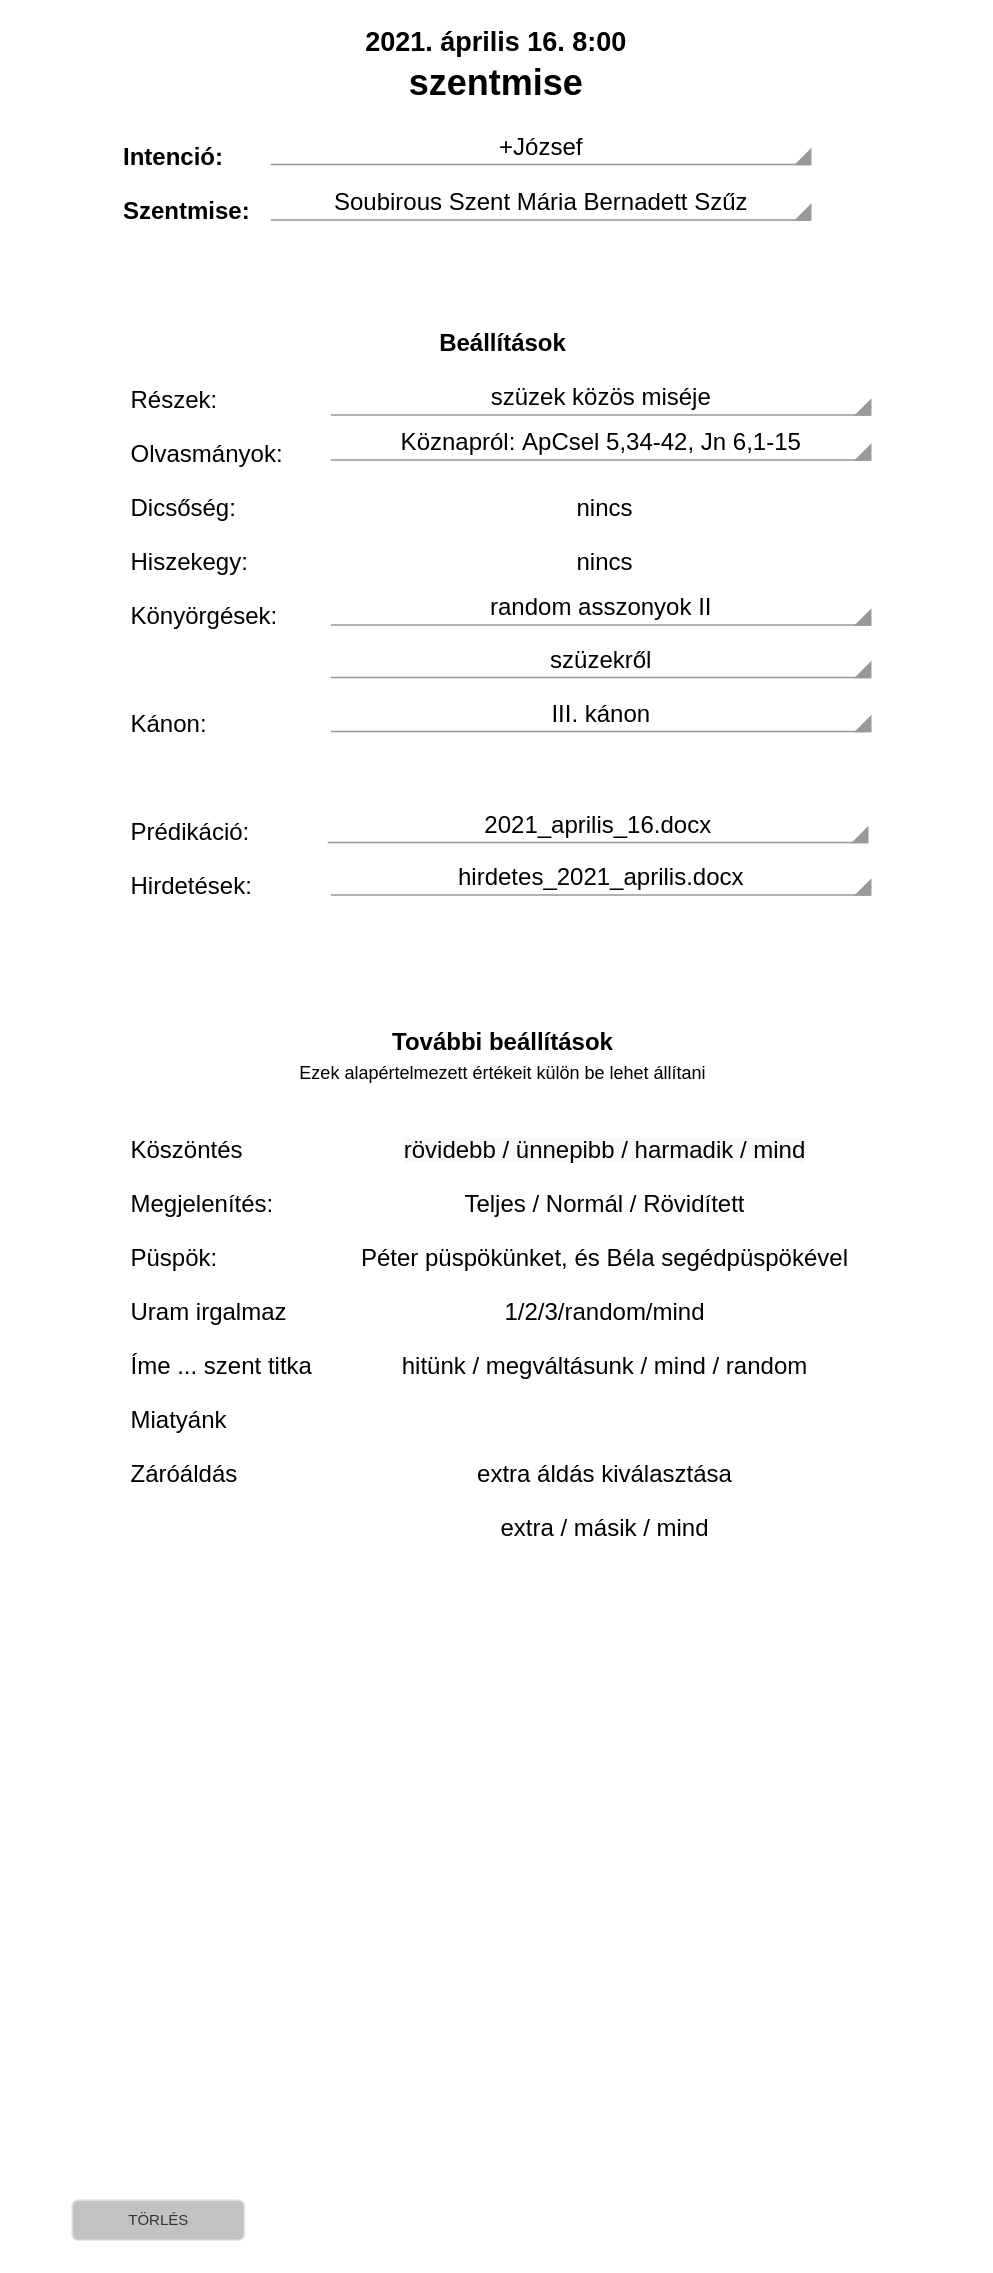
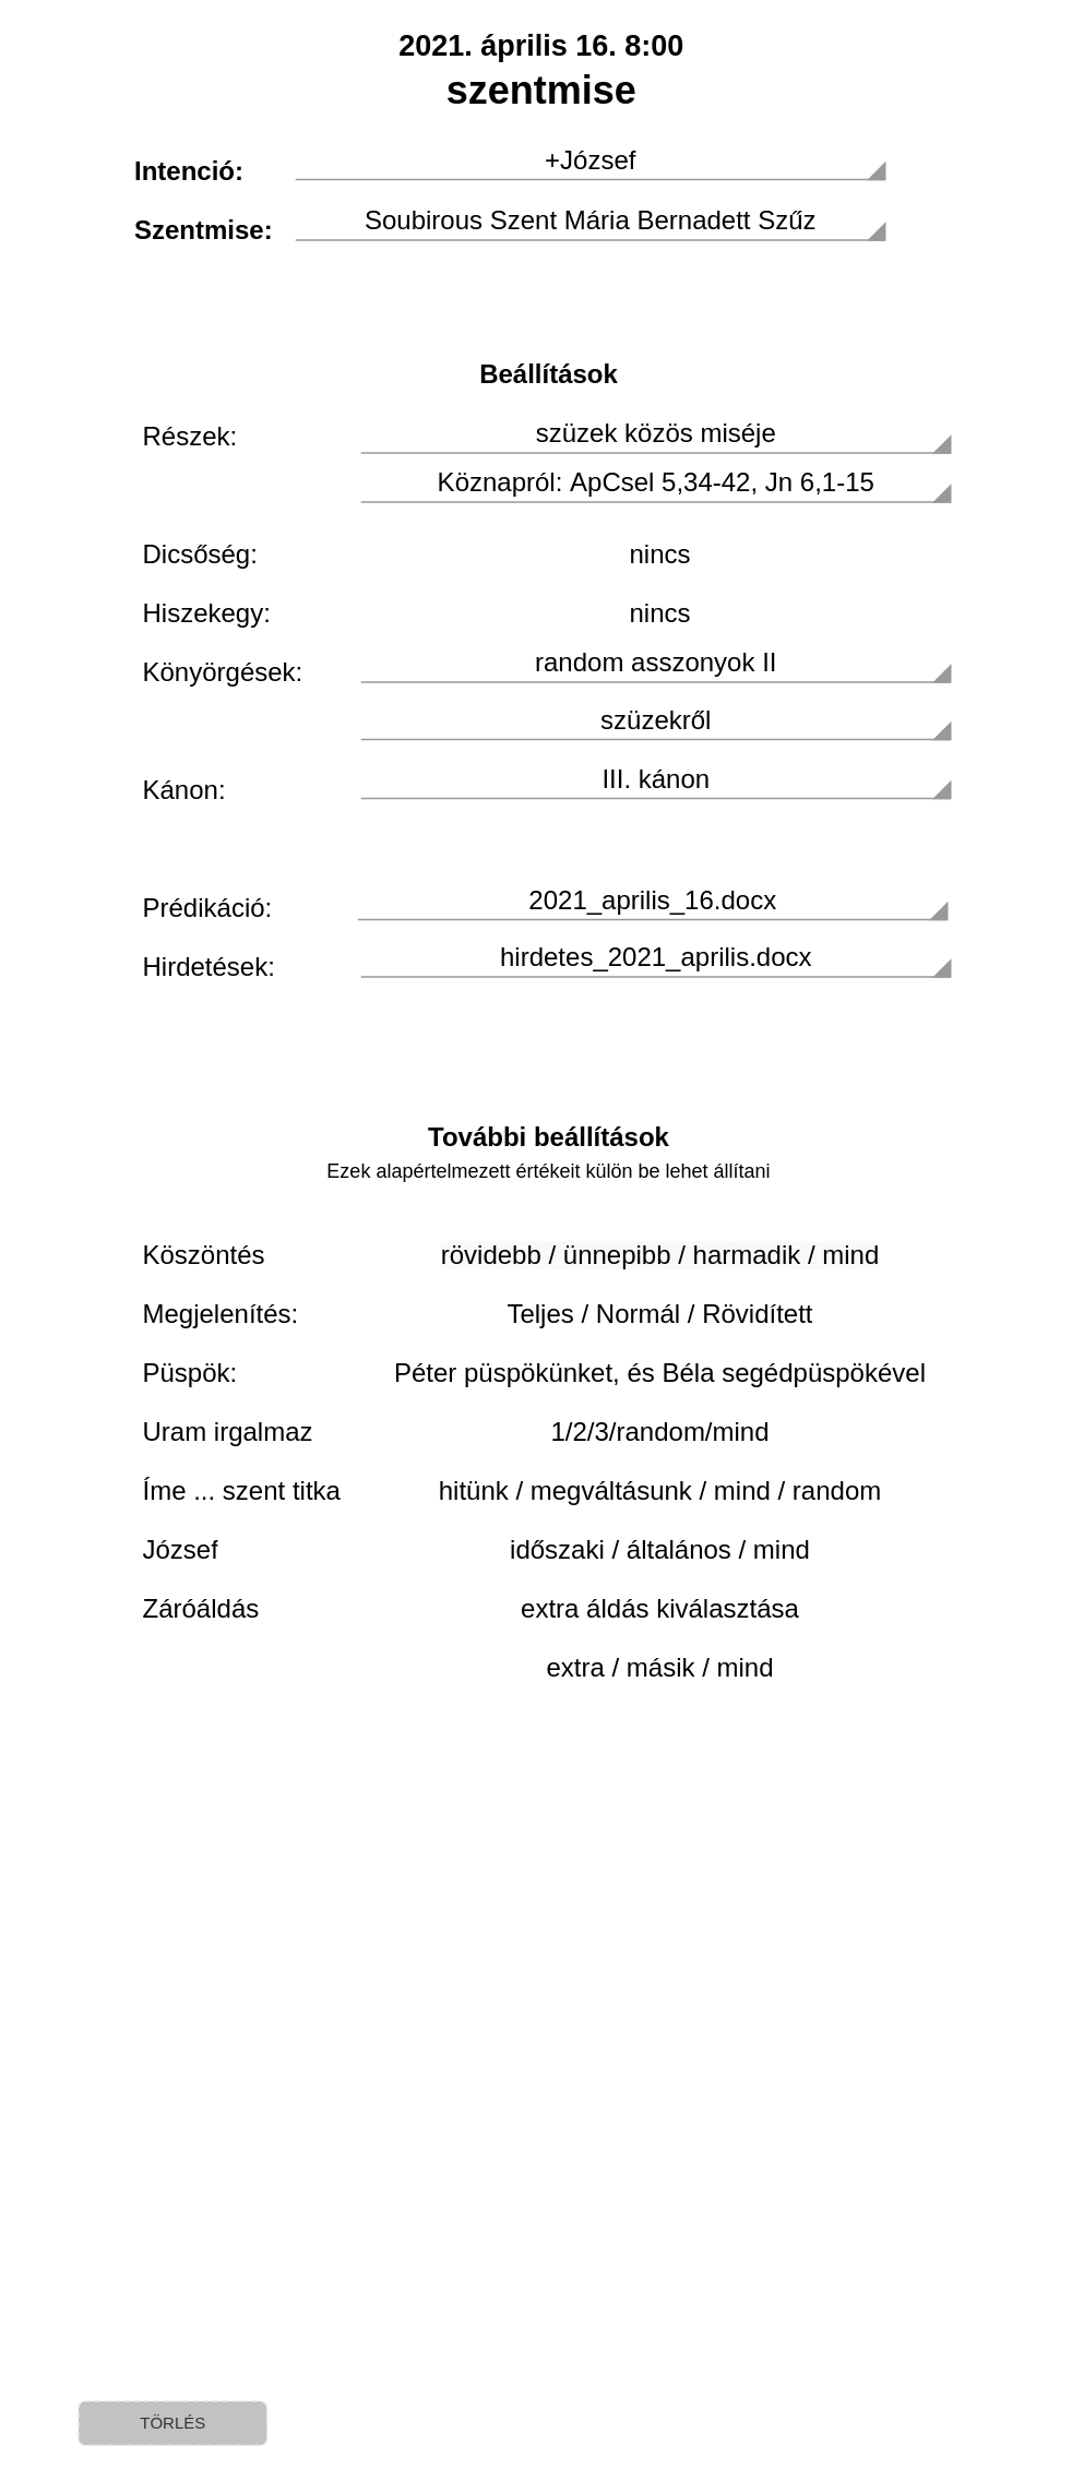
- <mxCell id="8" value="Olvasmányok:" style="shape=partialRectangle;html=1;whiteSpace=wrap;connectable=0;fillColor=none;top=0;left=0;bottom=0;right=0;overflow=hidden;fontSize=16;align=left;spacingLeft=5;" vertex="1" parent="7"><mxGeometry width="130" height="36" as="geometry" /></mxCell>
- <mxCell id="67" value="Miatyánk" style="shape=partialRectangle;html=1;whiteSpace=wrap;connectable=0;fillColor=none;top=0;left=0;bottom=0;right=0;overflow=hidden;fontSize=16;align=left;spacingLeft=5;" vertex="1" parent="66"><mxGeometry width="130" height="36" as="geometry" /></mxCell>
+ <mxCell id="67" value="József" style="shape=partialRectangle;html=1;whiteSpace=wrap;connectable=0;fillColor=none;top=0;left=0;bottom=0;right=0;overflow=hidden;fontSize=16;align=left;spacingLeft=5;" vertex="1" parent="66"><mxGeometry width="130" height="36" as="geometry" /></mxCell>
+ <mxCell id="68" value="&lt;span&gt;időszaki / általános / mind&lt;/span&gt;" style="shape=partialRectangle;html=1;whiteSpace=wrap;connectable=0;fillColor=none;top=0;left=0;bottom=0;right=0;align=center;spacingLeft=6;overflow=hidden;fontSize=16;" vertex="1" parent="66"><mxGeometry x="130" width="380" height="36" as="geometry" /></mxCell>
- <mxCell id="47" value="TÖRLÉS" style="rounded=1;html=1;shadow=0;dashed=0;whiteSpace=wrap;fontSize=10;align=center;strokeColor=#E6E6E6;fontColor=#333333;fillColor=#C2C2C2;" vertex="1" parent="1"><mxGeometry x="47.5" y="1466" width="115" height="26.88" as="geometry" /></mxCell>
+ <mxCell id="47" value="TÖRLÉS" style="rounded=1;html=1;shadow=0;dashed=1;whiteSpace=wrap;fontSize=10;align=center;strokeColor=#E6E6E6;fontColor=#333333;fillColor=#C2C2C2;" vertex="1" parent="1"><mxGeometry x="47.5" y="1466" width="115" height="26.88" as="geometry" /></mxCell>
